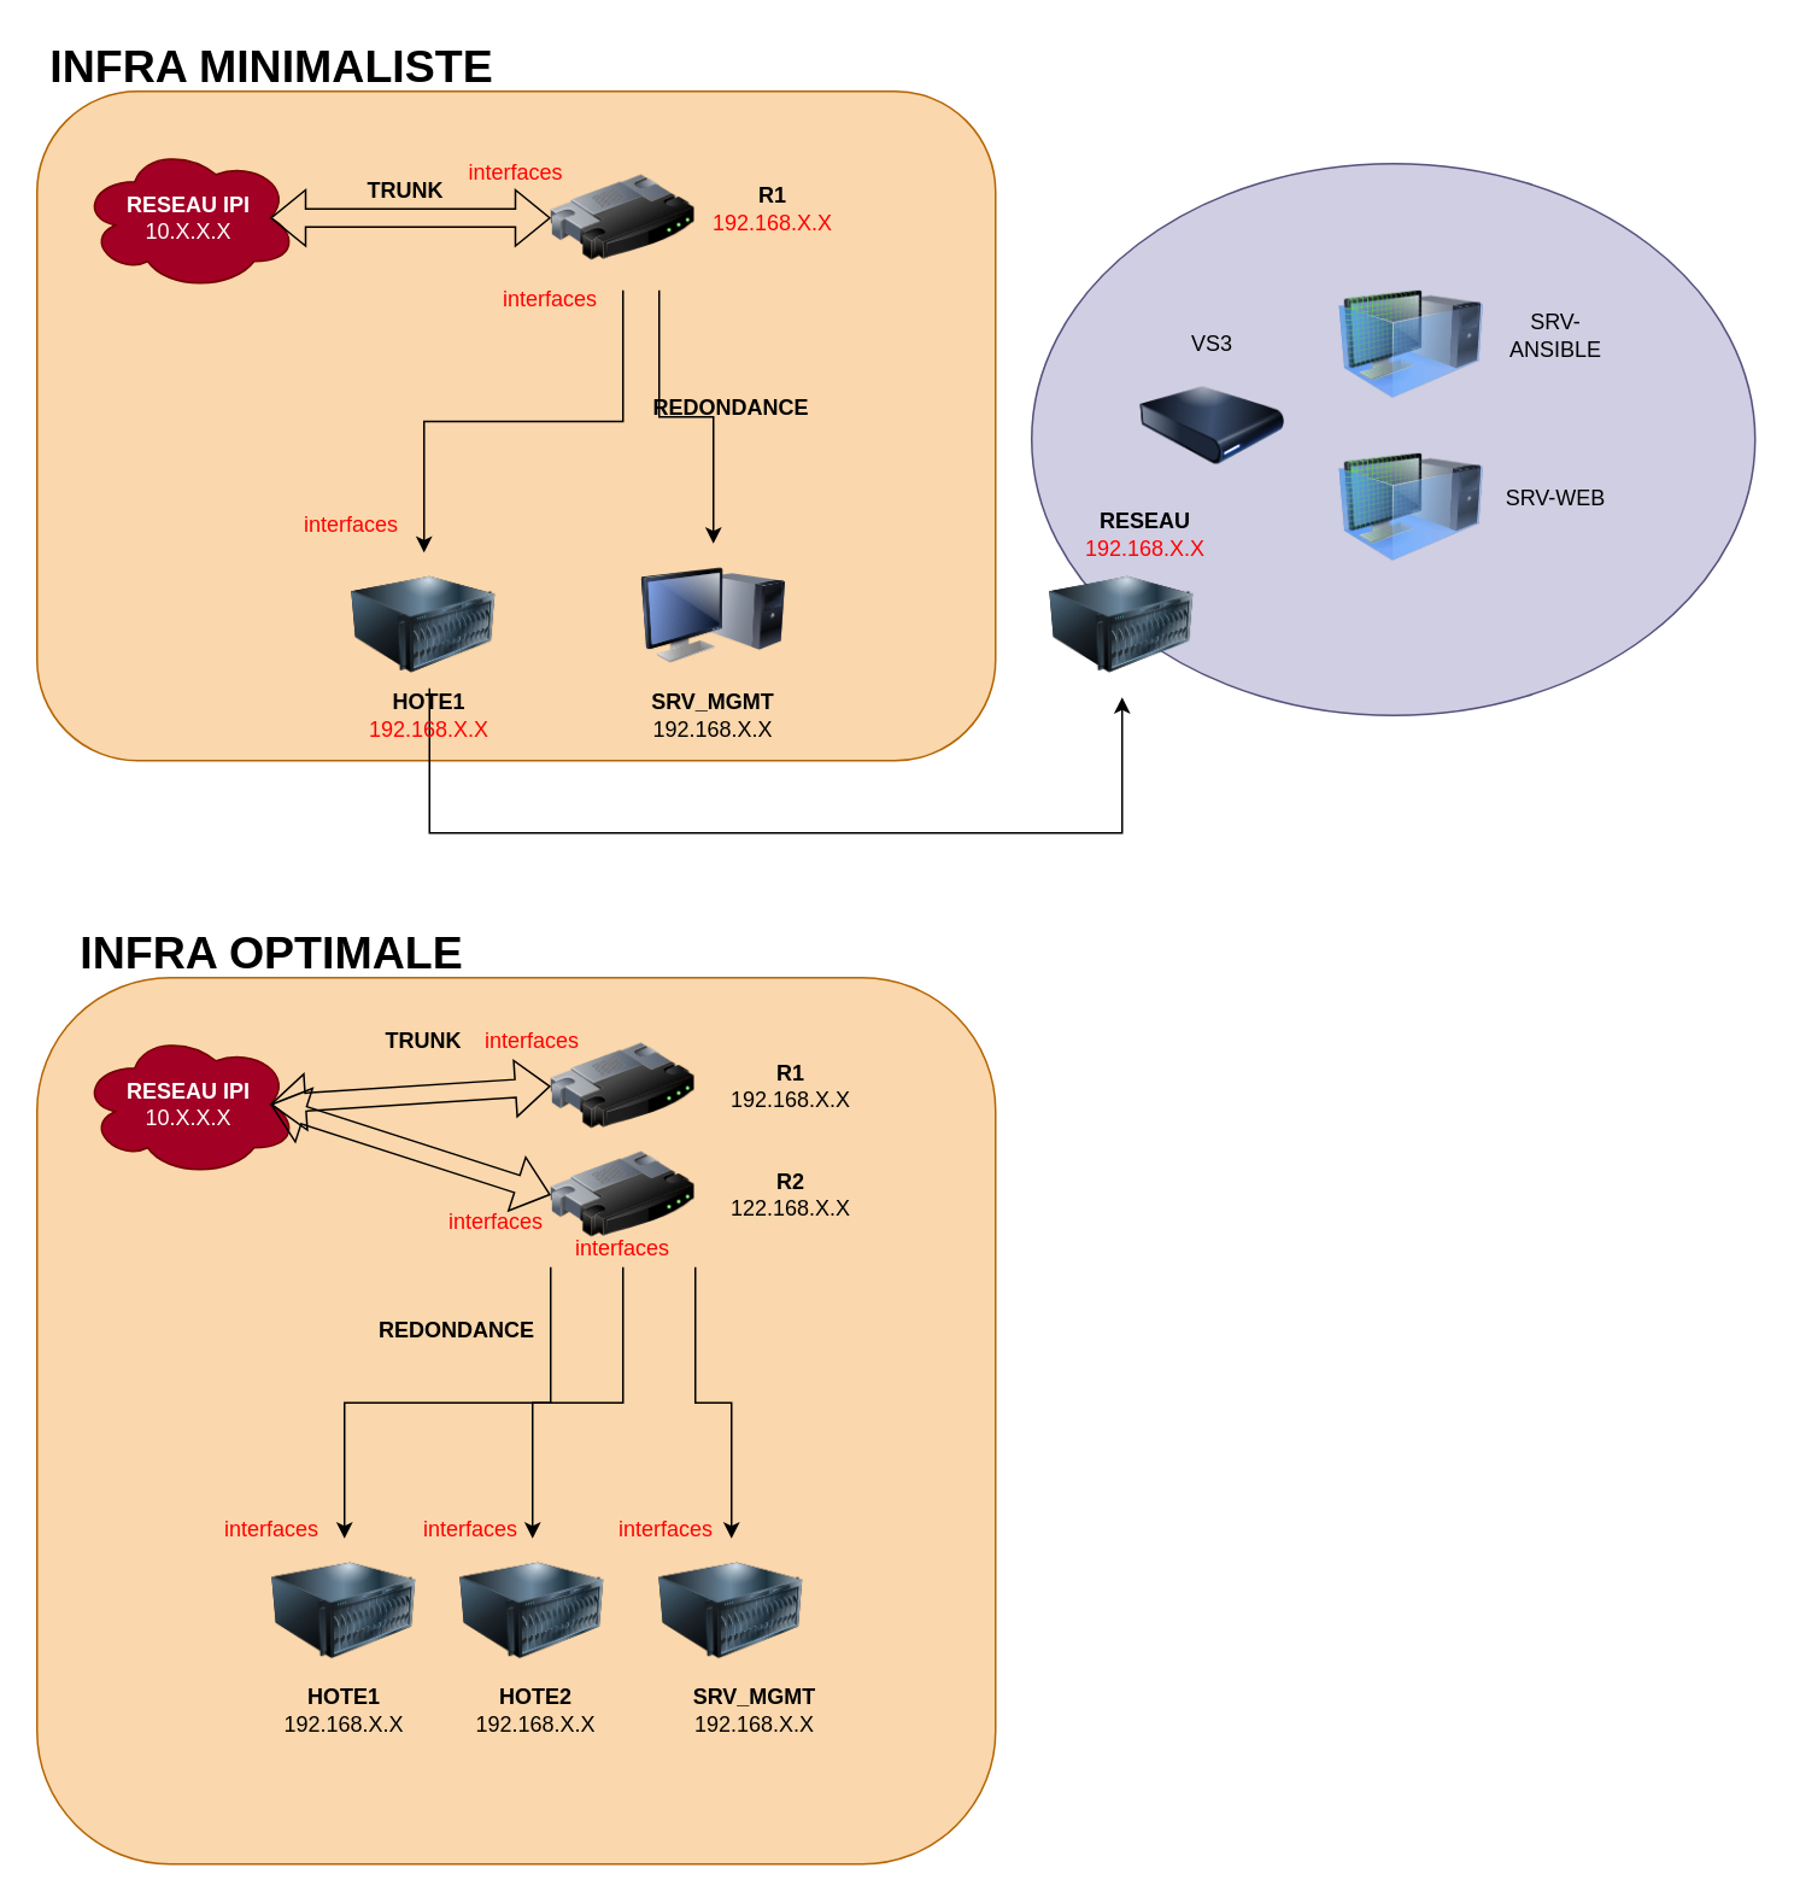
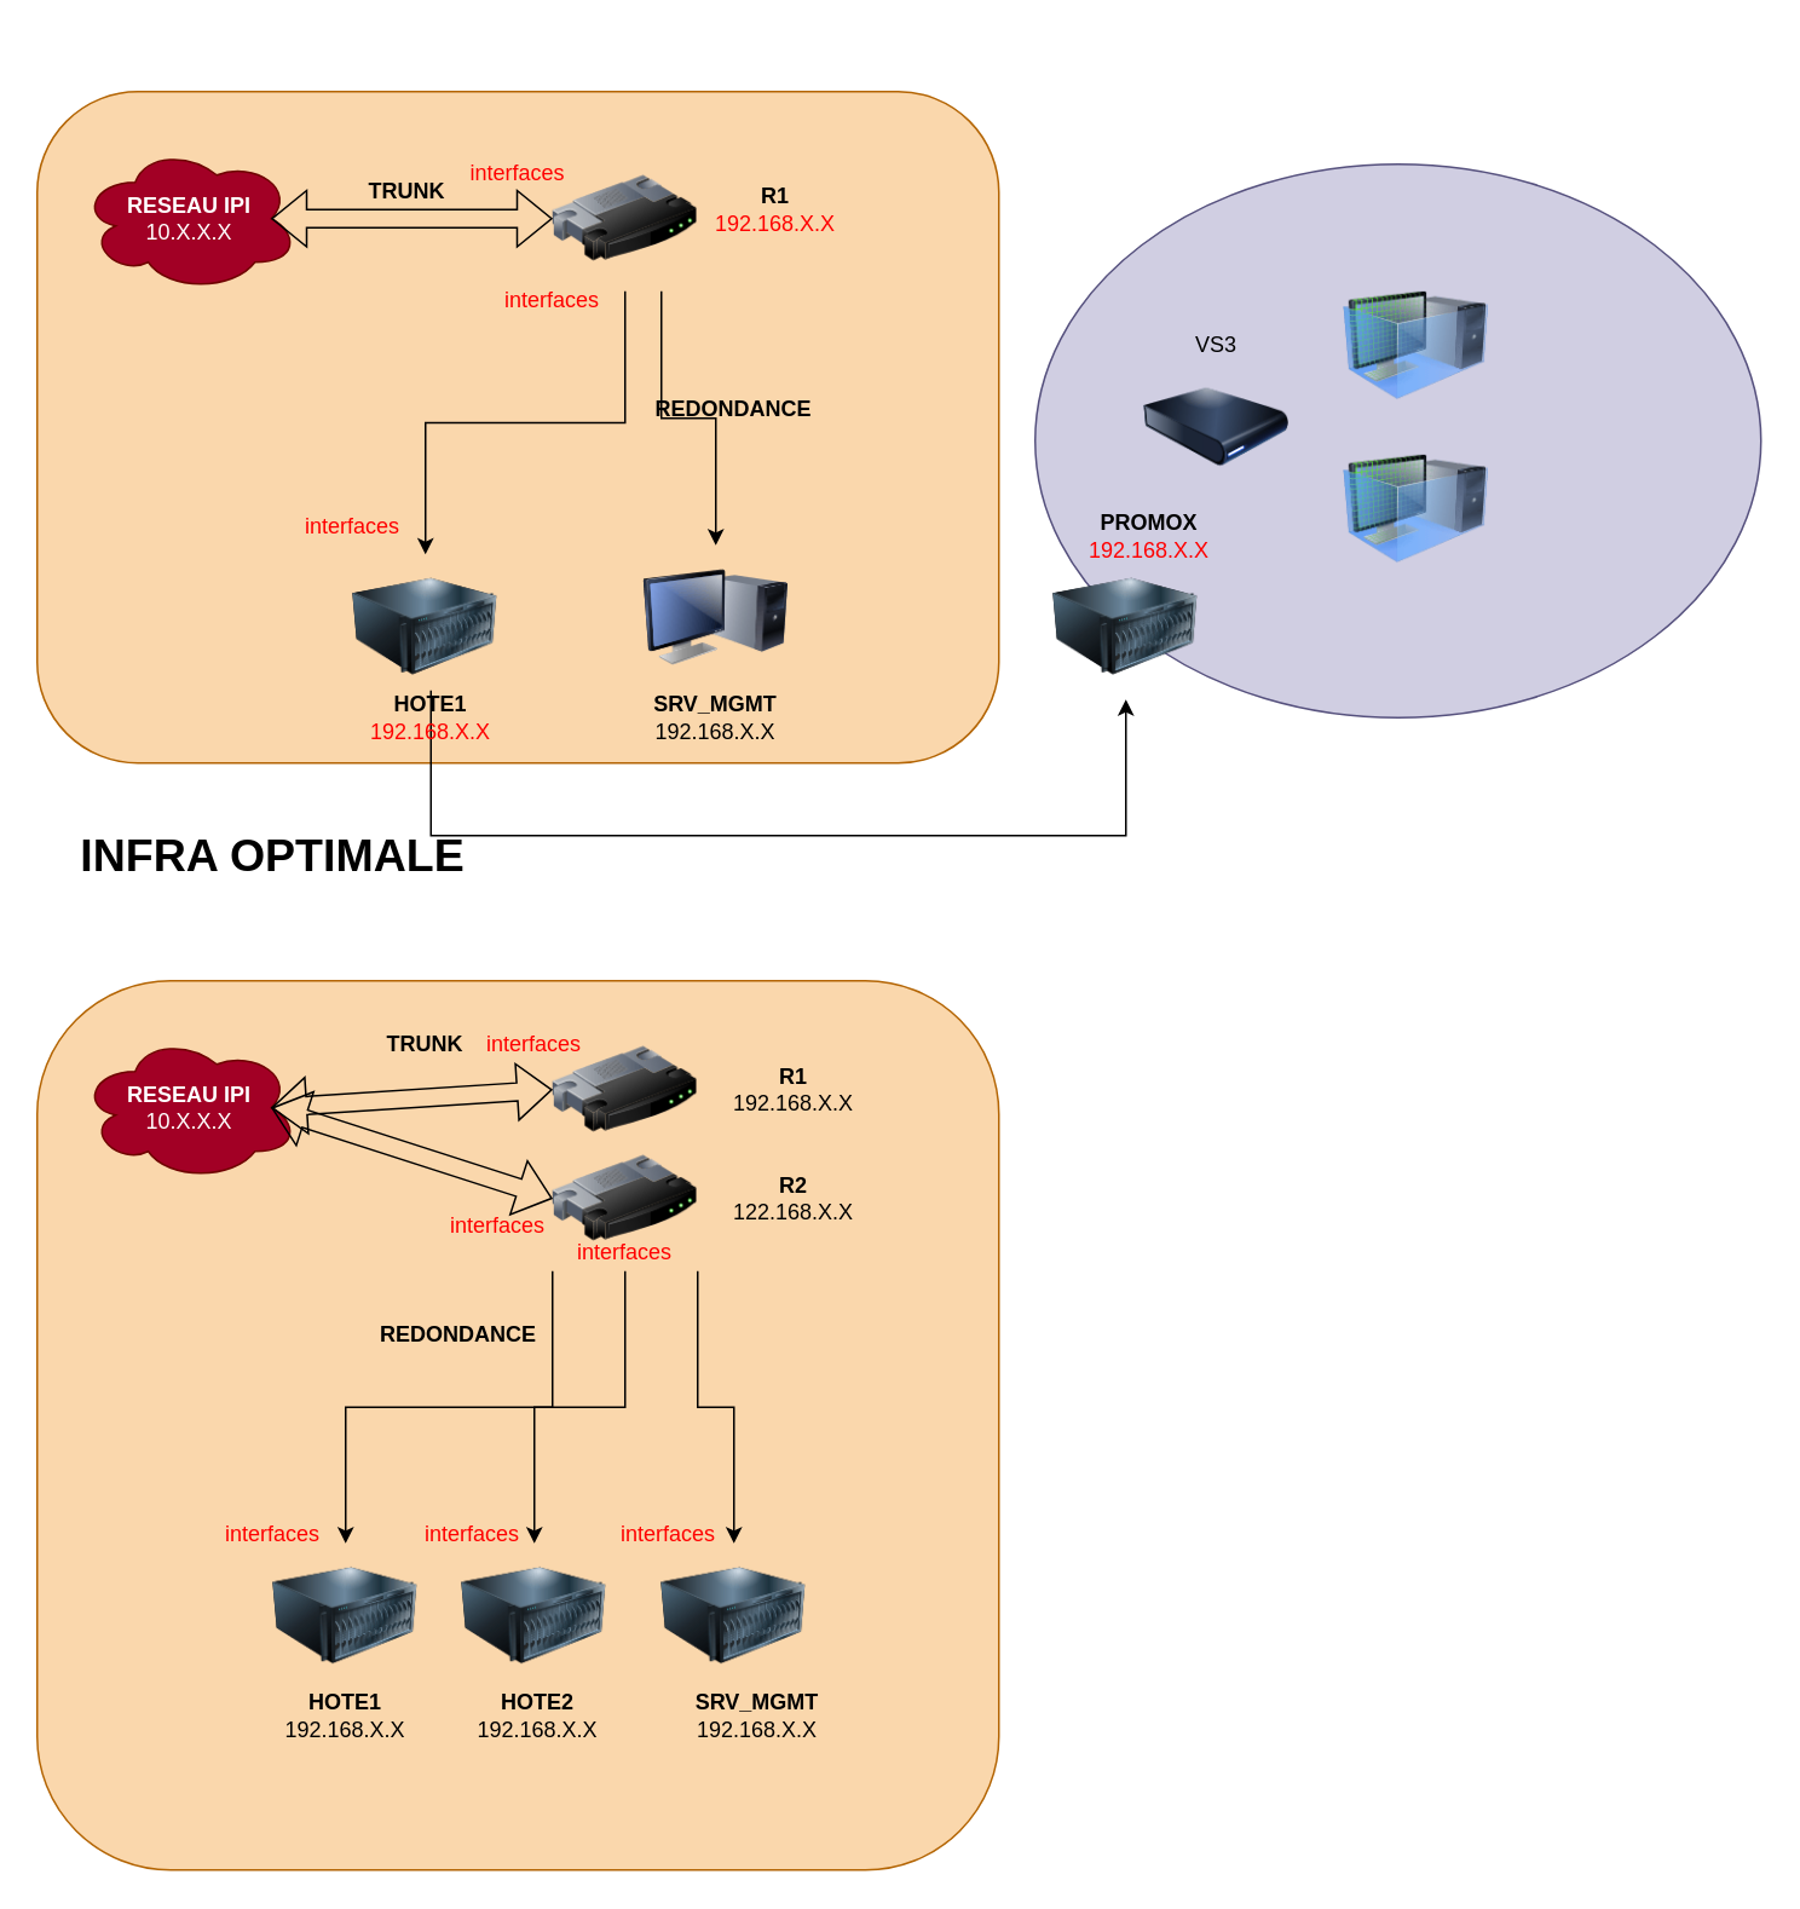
- <mxCell id="14" value="&lt;font style=&quot;font-size: 25px;&quot;&gt;&lt;b&gt;INFRA MINIMALISTE&lt;/b&gt;&lt;/font&gt;" style="text;html=1;strokeColor=none;fillColor=none;align=center;verticalAlign=middle;whiteSpace=wrap;rounded=0;" vertex="1" parent="1"><mxGeometry x="20" y="20" width="260" height="30" as="geometry" /></mxCell>
- <mxCell id="51" value="SRV-ANSIBLE" style="text;html=1;strokeColor=none;fillColor=none;align=center;verticalAlign=middle;whiteSpace=wrap;rounded=0;" vertex="1" parent="1"><mxGeometry x="830" y="170" width="60" height="30" as="geometry" /></mxCell>
- <mxCell id="52" value="SRV-WEB" style="text;html=1;strokeColor=none;fillColor=none;align=center;verticalAlign=middle;whiteSpace=wrap;rounded=0;" vertex="1" parent="1"><mxGeometry x="830" y="260" width="60" height="30" as="geometry" /></mxCell>
- <mxCell id="49" value="&lt;b&gt;RESEAU&lt;/b&gt;&lt;br&gt;&lt;font color=&quot;#ff0000&quot;&gt;192.168.X.X&lt;/font&gt;" style="text;html=1;strokeColor=none;fillColor=none;align=center;verticalAlign=middle;whiteSpace=wrap;rounded=0;" vertex="1" parent="1"><mxGeometry x="580" y="280" width="106" height="30" as="geometry" /></mxCell>
+ <mxCell id="49" value="&lt;b&gt;PROMOX&lt;/b&gt;&lt;br&gt;&lt;font color=&quot;#ff0000&quot;&gt;192.168.X.X&lt;/font&gt;" style="text;html=1;strokeColor=none;fillColor=none;align=center;verticalAlign=middle;whiteSpace=wrap;rounded=0;" vertex="1" parent="1"><mxGeometry x="580" y="280" width="106" height="30" as="geometry" /></mxCell>
- <mxCell id="27" value="&lt;font style=&quot;font-size: 25px;&quot;&gt;&lt;b&gt;INFRA OPTIMALE&lt;/b&gt;&lt;/font&gt;" style="text;html=1;strokeColor=none;fillColor=none;align=center;verticalAlign=middle;whiteSpace=wrap;rounded=0;" vertex="1" parent="1"><mxGeometry x="20" y="510" width="260" height="30" as="geometry" /></mxCell>
+ <mxCell id="27" value="&lt;font style=&quot;font-size: 25px;&quot;&gt;&lt;b&gt;INFRA OPTIMALE&lt;/b&gt;&lt;/font&gt;" style="text;html=1;strokeColor=none;fillColor=none;align=center;verticalAlign=middle;whiteSpace=wrap;rounded=0;" vertex="1" parent="1"><mxGeometry x="20" y="455" width="260" height="30" as="geometry" /></mxCell>
